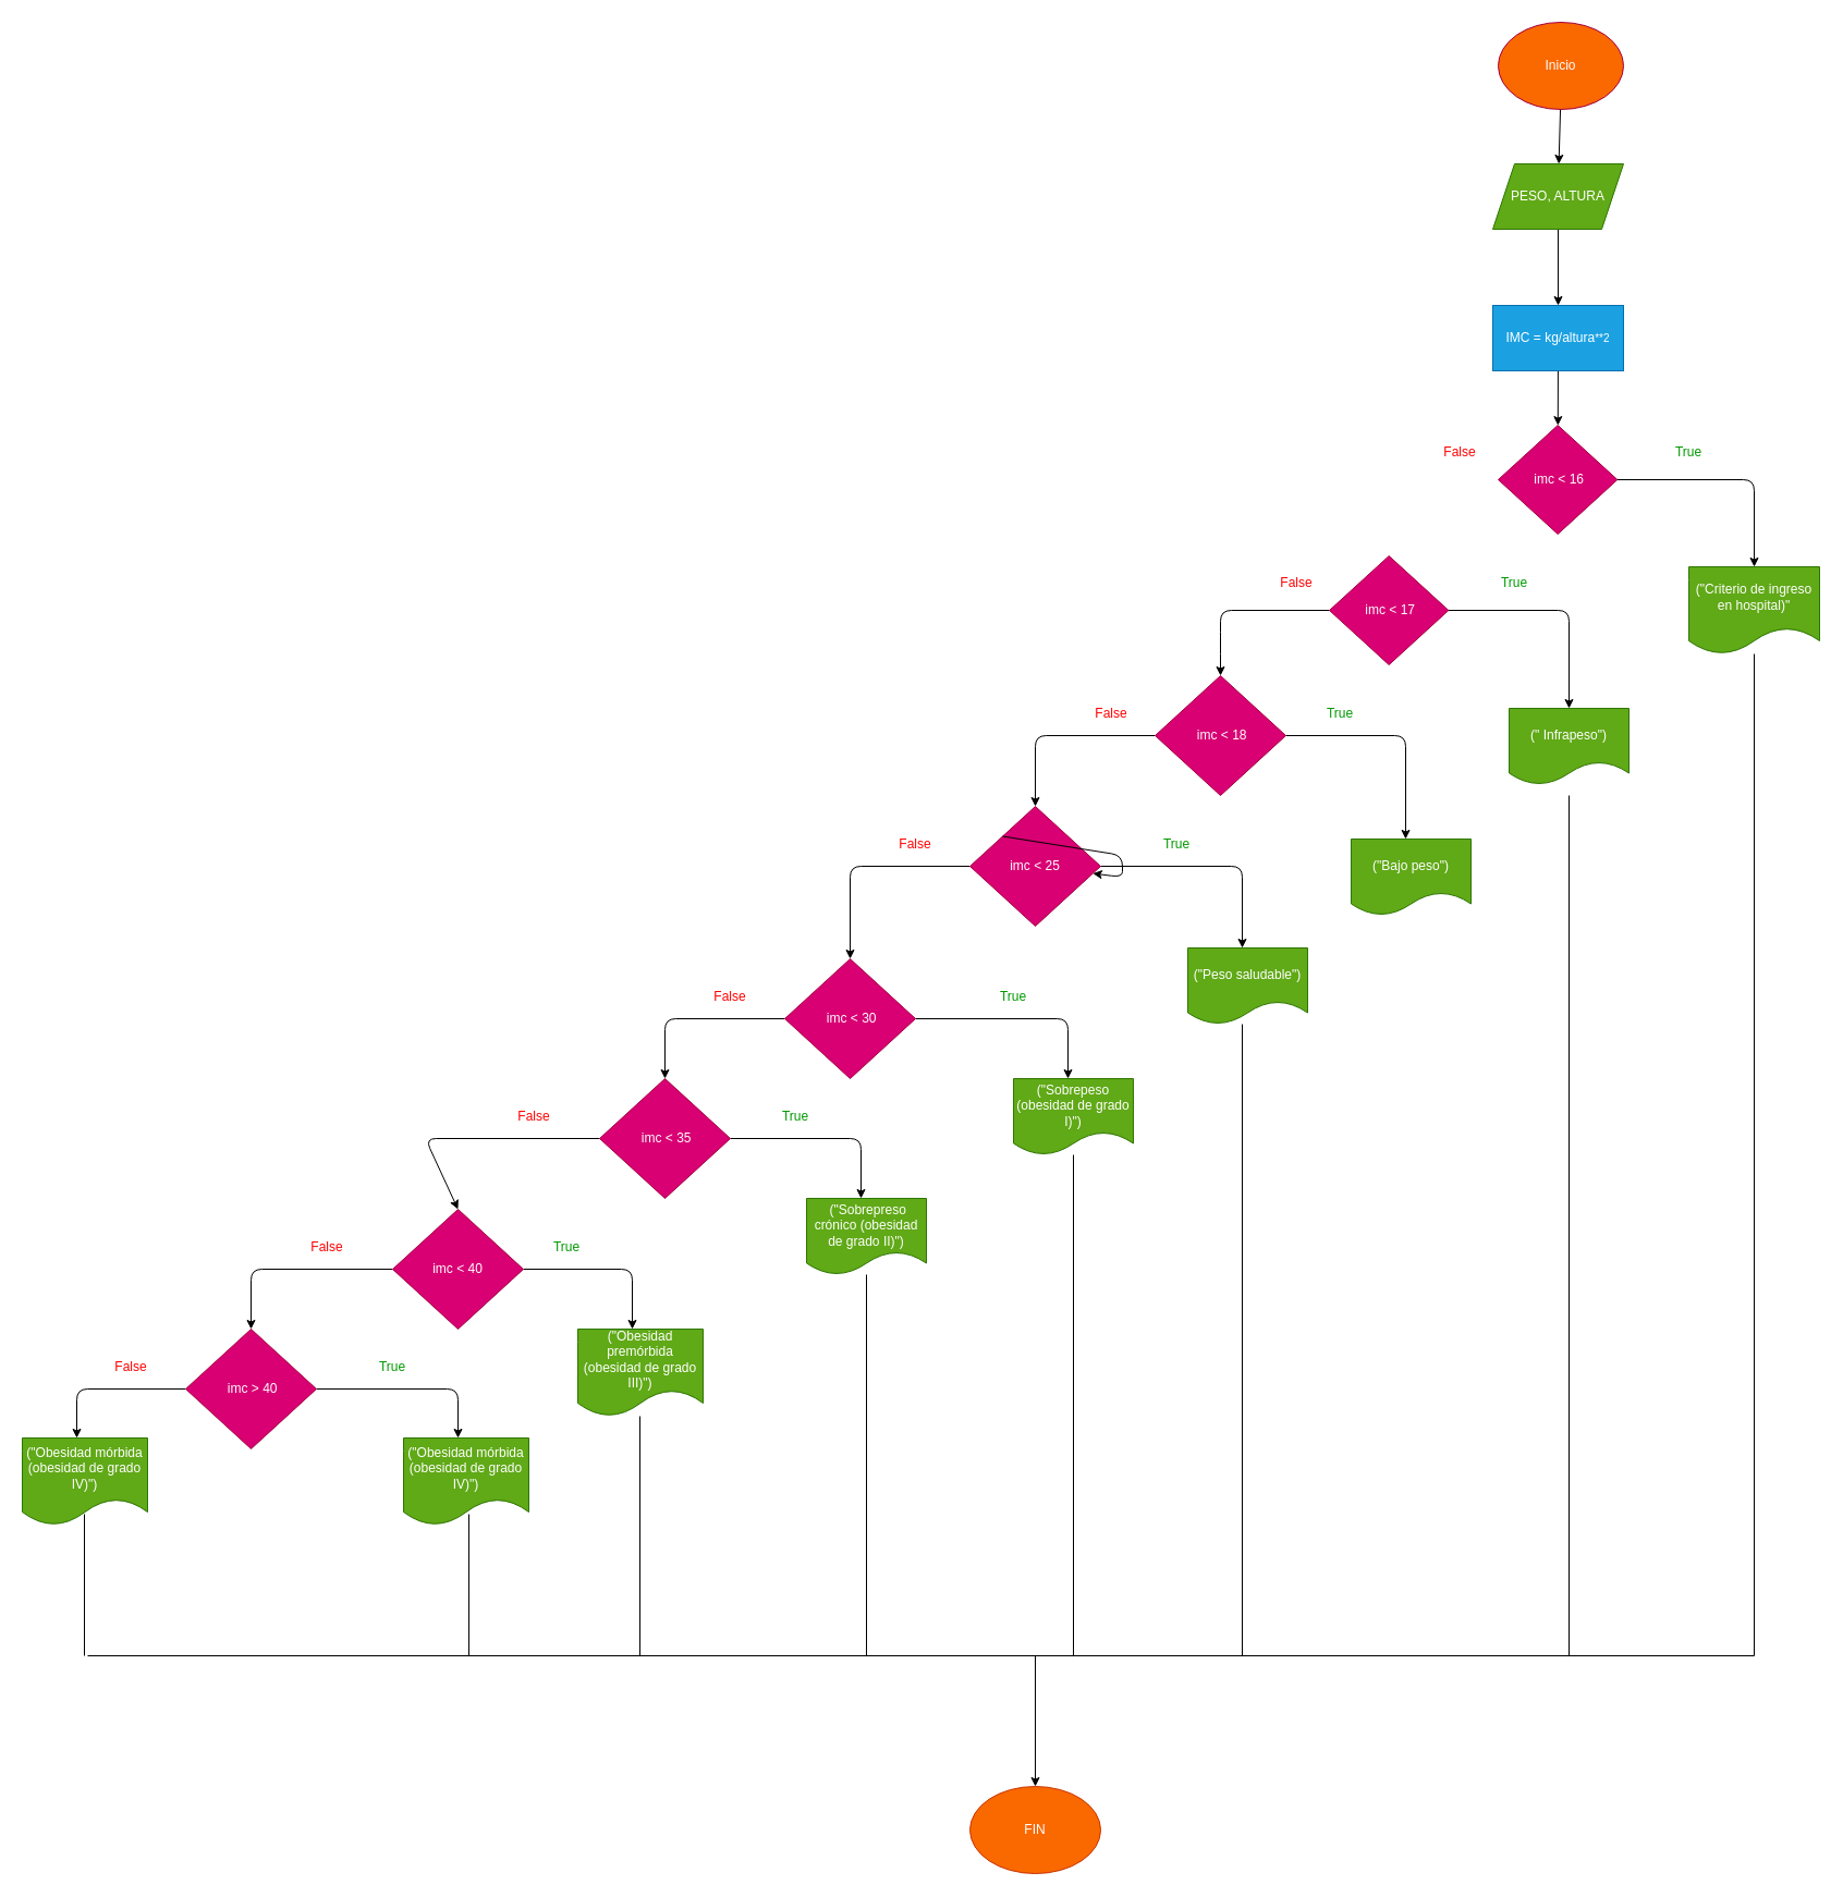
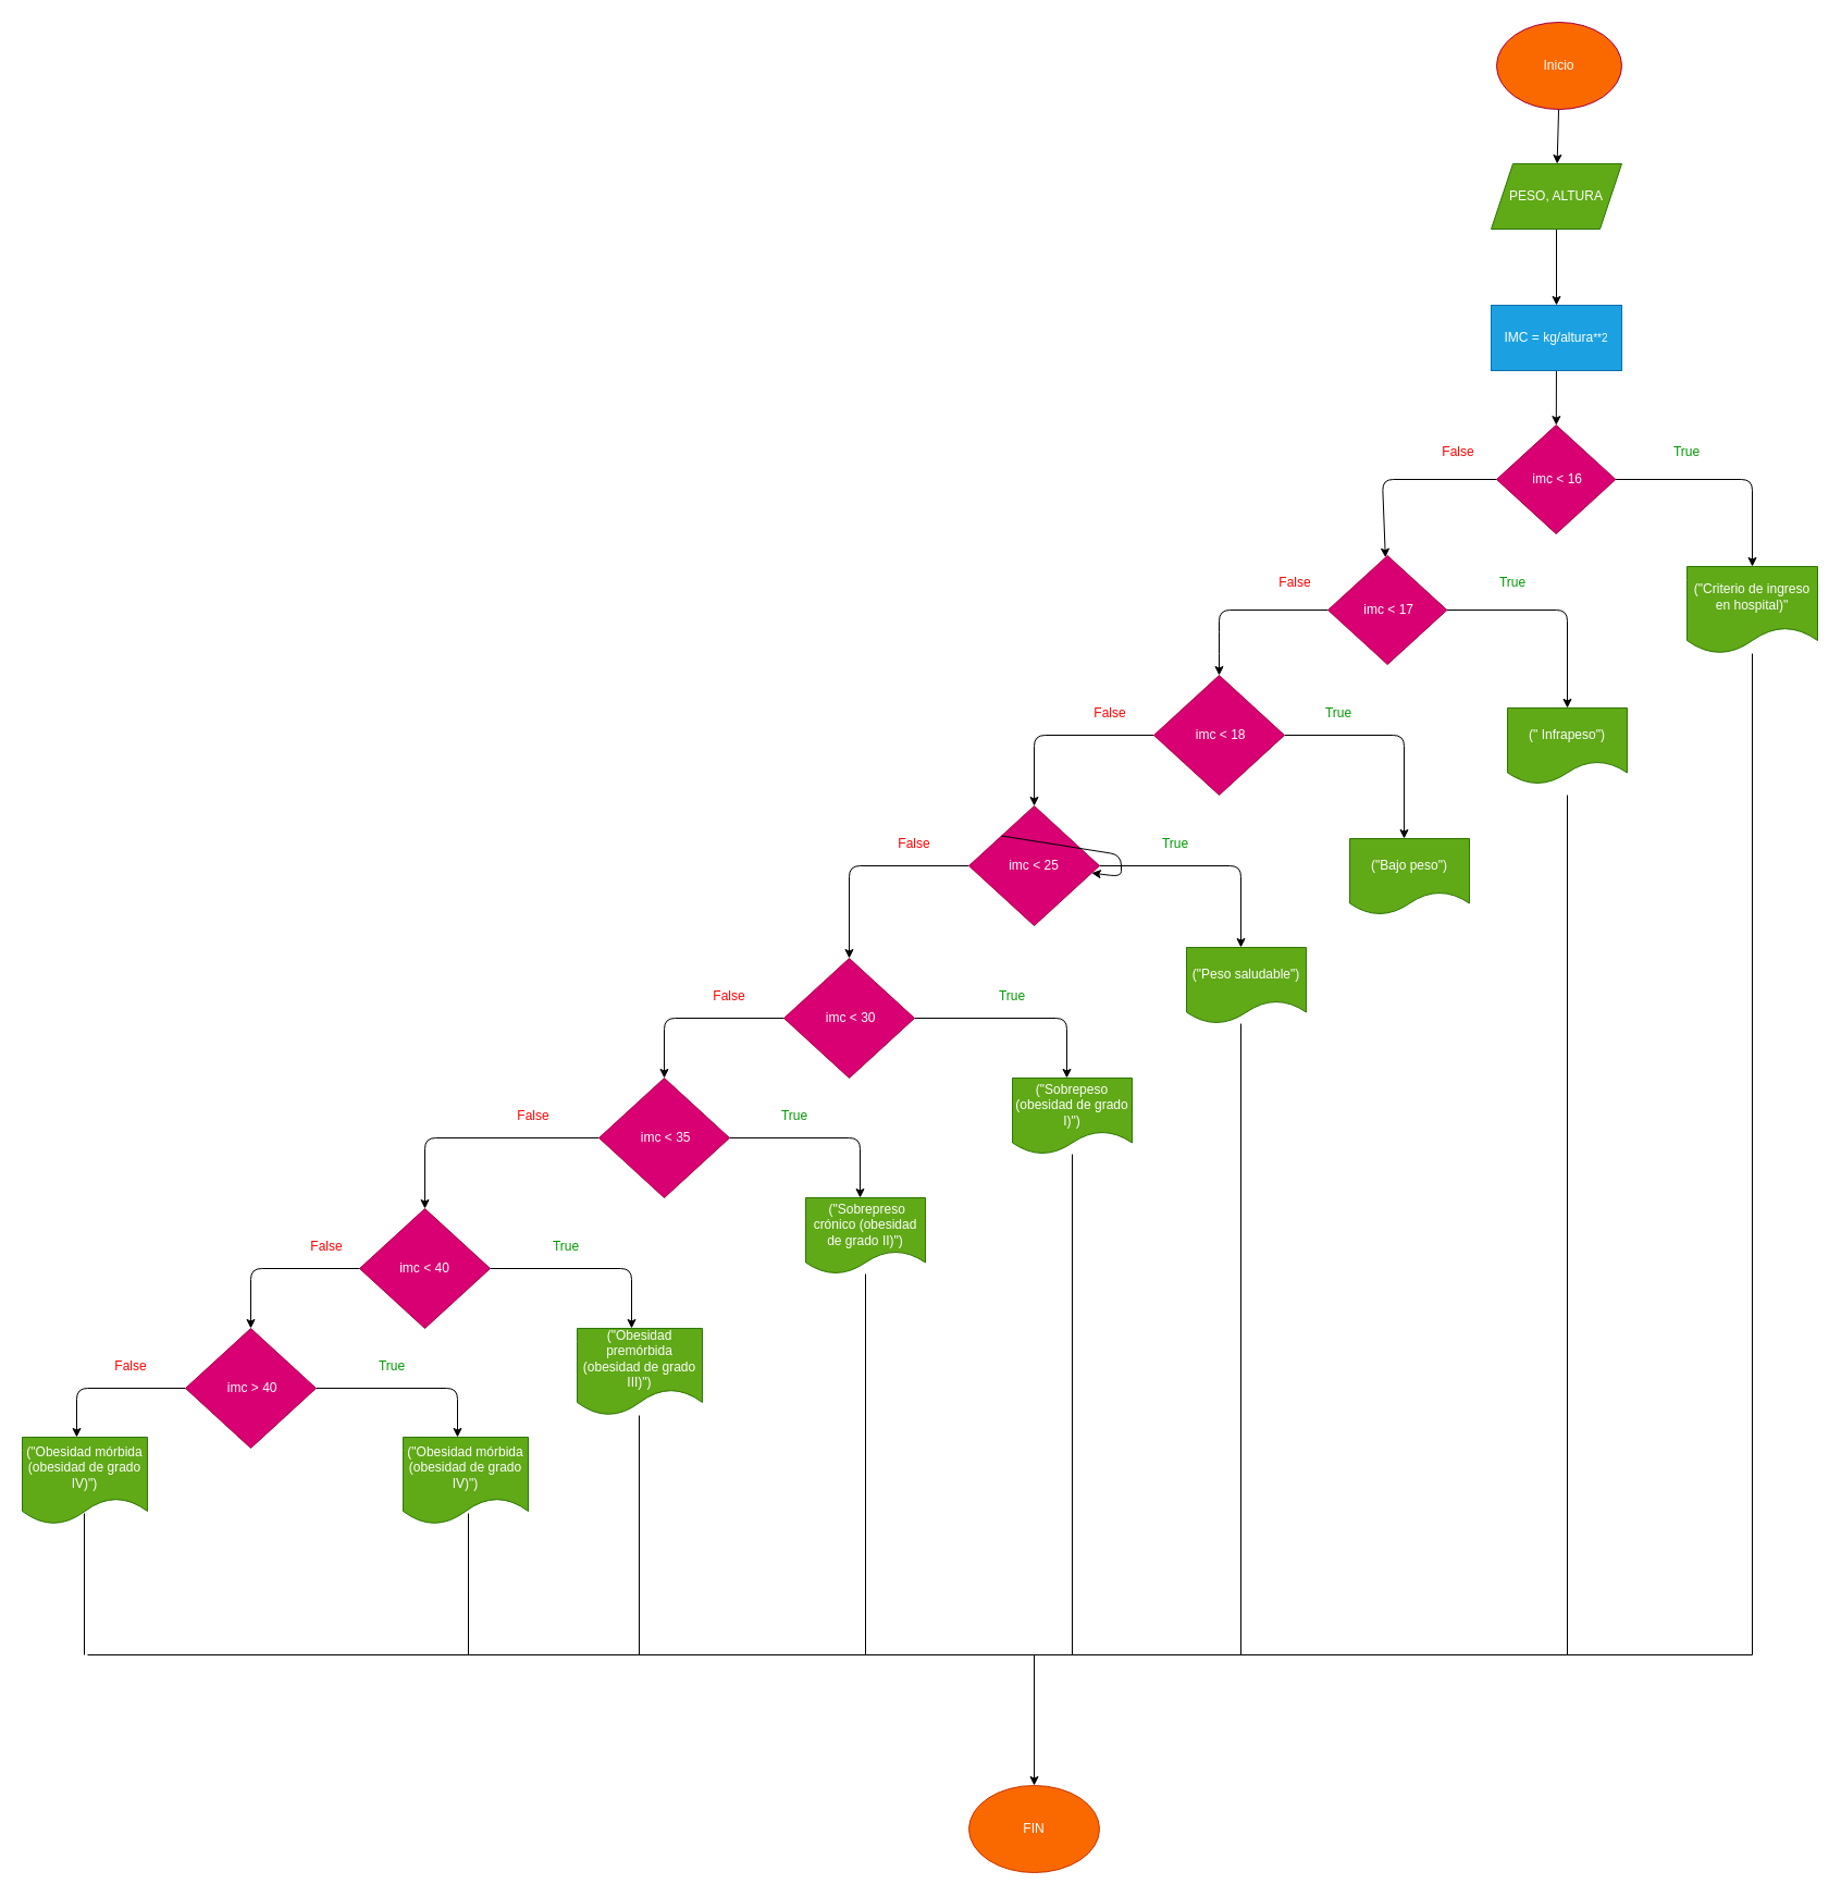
+ <mxCell id="9" value="" style="edgeStyle=none;html=1;" edge="1" parent="1" source="10" target="14"><mxGeometry relative="1" as="geometry"><Array as="points"><mxPoint x="1270" y="440" /></Array></mxGeometry></mxCell>
- <mxCell id="44" value="imc &amp;lt; 40" style="rhombus;whiteSpace=wrap;html=1;fillColor=#d80073;fontColor=#ffffff;strokeColor=#A50040;" vertex="1" parent="1"><mxGeometry x="360" y="1110" width="120" height="110" as="geometry" /></mxCell>
+ <mxCell id="44" value="imc &amp;lt; 40" style="rhombus;whiteSpace=wrap;html=1;fillColor=#d80073;fontColor=#ffffff;strokeColor=#A50040;" vertex="1" parent="1"><mxGeometry x="330" y="1110" width="120" height="110" as="geometry" /></mxCell>
